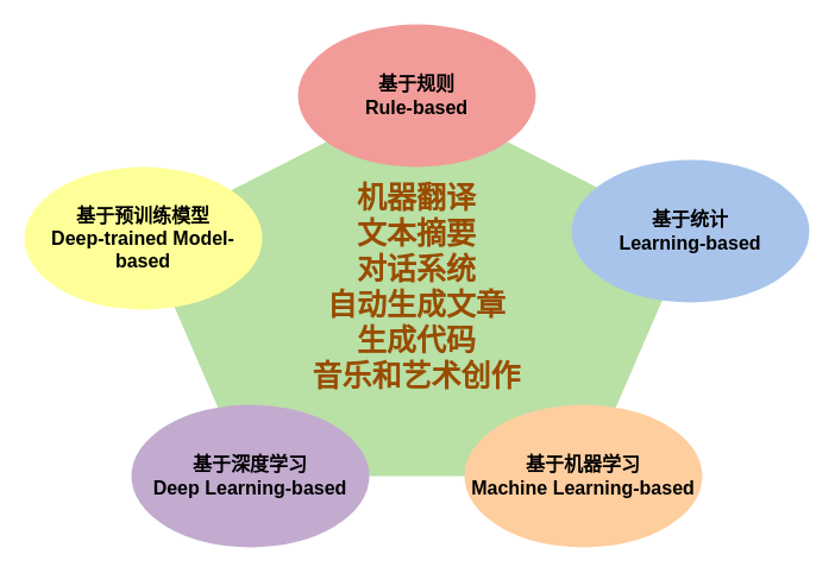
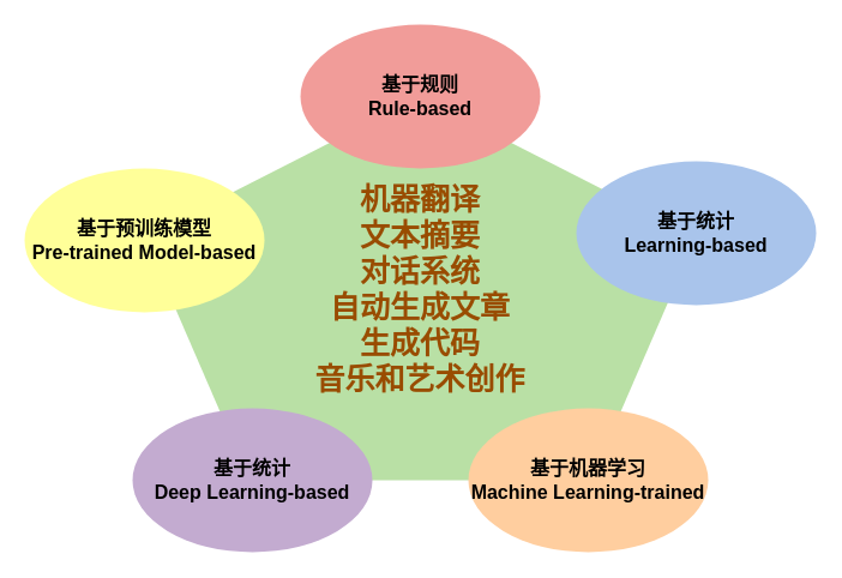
- <mxCell id="4" value="&lt;div style=&quot;font-size: 16px;&quot; data-docx-has-block-data=&quot;false&quot; data-page-id=&quot;NyPqdCKraoXz9gxNVCfcIFdnnAc&quot;&gt;&lt;div class=&quot;old-record-id-My8qdMWMOoC8kIxuiNQcSFuOnIf&quot;&gt;&lt;b&gt;基于预训练模型&lt;/b&gt;&lt;/div&gt;&lt;div class=&quot;old-record-id-My8qdMWMOoC8kIxuiNQcSFuOnIf&quot;&gt;&lt;div data-docx-has-block-data=&quot;false&quot; data-page-id=&quot;NyPqdCKraoXz9gxNVCfcIFdnnAc&quot;&gt;&lt;div class=&quot;old-record-id-My8qdMWMOoC8kIxuiNQcSFuOnIf&quot;&gt;&lt;b&gt;Deep-trained Model-based&lt;/b&gt;&lt;/div&gt;&lt;/div&gt;&lt;/div&gt;&lt;/div&gt;" style="ellipse;whiteSpace=wrap;html=1;strokeColor=none;fillColor=#FFFF99;" vertex="1" parent="1"><mxGeometry x="20" y="140" width="200" height="120" as="geometry" /></mxCell>
+ <mxCell id="4" value="&lt;div style=&quot;font-size: 16px;&quot; data-docx-has-block-data=&quot;false&quot; data-page-id=&quot;NyPqdCKraoXz9gxNVCfcIFdnnAc&quot;&gt;&lt;div class=&quot;old-record-id-My8qdMWMOoC8kIxuiNQcSFuOnIf&quot;&gt;&lt;b&gt;基于预训练模型&lt;/b&gt;&lt;/div&gt;&lt;div class=&quot;old-record-id-My8qdMWMOoC8kIxuiNQcSFuOnIf&quot;&gt;&lt;div data-docx-has-block-data=&quot;false&quot; data-page-id=&quot;NyPqdCKraoXz9gxNVCfcIFdnnAc&quot;&gt;&lt;div class=&quot;old-record-id-My8qdMWMOoC8kIxuiNQcSFuOnIf&quot;&gt;&lt;b&gt;Pre-trained Model-based&lt;/b&gt;&lt;/div&gt;&lt;/div&gt;&lt;/div&gt;&lt;/div&gt;" style="ellipse;whiteSpace=wrap;html=1;strokeColor=none;fillColor=#FFFF99;" vertex="1" parent="1"><mxGeometry x="20" y="140" width="200" height="120" as="geometry" /></mxCell>
- <mxCell id="5" value="&lt;div style=&quot;font-size: 16px;&quot; data-docx-has-block-data=&quot;false&quot; data-page-id=&quot;NyPqdCKraoXz9gxNVCfcIFdnnAc&quot;&gt;&lt;div class=&quot;old-record-id-UK0Od6mYAoyGOOx4wQGcEKMInCc&quot;&gt;&lt;b&gt;基于深度学习&lt;/b&gt;&lt;/div&gt;&lt;div class=&quot;old-record-id-UK0Od6mYAoyGOOx4wQGcEKMInCc&quot;&gt;&lt;div data-docx-has-block-data=&quot;false&quot; data-page-id=&quot;NyPqdCKraoXz9gxNVCfcIFdnnAc&quot;&gt;&lt;div class=&quot;old-record-id-UK0Od6mYAoyGOOx4wQGcEKMInCc&quot;&gt;&lt;b&gt;Deep Learning-based&lt;/b&gt;&lt;/div&gt;&lt;/div&gt;&lt;/div&gt;&lt;/div&gt;" style="ellipse;whiteSpace=wrap;html=1;strokeColor=none;fillColor=#C3ABD0;" vertex="1" parent="1"><mxGeometry x="110" y="340" width="200" height="120" as="geometry" /></mxCell>
+ <mxCell id="5" value="&lt;div style=&quot;font-size: 16px;&quot; data-docx-has-block-data=&quot;false&quot; data-page-id=&quot;NyPqdCKraoXz9gxNVCfcIFdnnAc&quot;&gt;&lt;div class=&quot;old-record-id-UK0Od6mYAoyGOOx4wQGcEKMInCc&quot;&gt;&lt;b&gt;基于统计&lt;/b&gt;&lt;/div&gt;&lt;div class=&quot;old-record-id-UK0Od6mYAoyGOOx4wQGcEKMInCc&quot;&gt;&lt;div data-docx-has-block-data=&quot;false&quot; data-page-id=&quot;NyPqdCKraoXz9gxNVCfcIFdnnAc&quot;&gt;&lt;div class=&quot;old-record-id-UK0Od6mYAoyGOOx4wQGcEKMInCc&quot;&gt;&lt;b&gt;Deep Learning-based&lt;/b&gt;&lt;/div&gt;&lt;/div&gt;&lt;/div&gt;&lt;/div&gt;" style="ellipse;whiteSpace=wrap;html=1;strokeColor=none;fillColor=#C3ABD0;" vertex="1" parent="1"><mxGeometry x="110" y="340" width="200" height="120" as="geometry" /></mxCell>
- <mxCell id="6" value="&lt;div style=&quot;font-size: 16px;&quot; data-docx-has-block-data=&quot;false&quot; data-page-id=&quot;NyPqdCKraoXz9gxNVCfcIFdnnAc&quot;&gt;&lt;div class=&quot;old-record-id-BCG8d6cW2oY2qAxI1sKcz6funfe&quot;&gt;&lt;b&gt;基于机器学习&lt;/b&gt;&lt;/div&gt;&lt;div class=&quot;old-record-id-BCG8d6cW2oY2qAxI1sKcz6funfe&quot;&gt;&lt;div data-docx-has-block-data=&quot;false&quot; data-page-id=&quot;NyPqdCKraoXz9gxNVCfcIFdnnAc&quot;&gt;&lt;div class=&quot;old-record-id-BCG8d6cW2oY2qAxI1sKcz6funfe&quot;&gt;&lt;div data-docx-has-block-data=&quot;false&quot; data-page-id=&quot;NyPqdCKraoXz9gxNVCfcIFdnnAc&quot;&gt;&lt;div class=&quot;old-record-id-BCG8d6cW2oY2qAxI1sKcz6funfe&quot;&gt;&lt;b&gt;Machine Learning-based&lt;/b&gt;&lt;/div&gt;&lt;/div&gt;&lt;/div&gt;&lt;/div&gt;&lt;/div&gt;&lt;/div&gt;" style="ellipse;whiteSpace=wrap;html=1;strokeColor=none;fillColor=#FFCE9F;" vertex="1" parent="1"><mxGeometry x="390" y="340" width="200" height="120" as="geometry" /></mxCell>
+ <mxCell id="6" value="&lt;div style=&quot;font-size: 16px;&quot; data-docx-has-block-data=&quot;false&quot; data-page-id=&quot;NyPqdCKraoXz9gxNVCfcIFdnnAc&quot;&gt;&lt;div class=&quot;old-record-id-BCG8d6cW2oY2qAxI1sKcz6funfe&quot;&gt;&lt;b&gt;基于机器学习&lt;/b&gt;&lt;/div&gt;&lt;div class=&quot;old-record-id-BCG8d6cW2oY2qAxI1sKcz6funfe&quot;&gt;&lt;div data-docx-has-block-data=&quot;false&quot; data-page-id=&quot;NyPqdCKraoXz9gxNVCfcIFdnnAc&quot;&gt;&lt;div class=&quot;old-record-id-BCG8d6cW2oY2qAxI1sKcz6funfe&quot;&gt;&lt;div data-docx-has-block-data=&quot;false&quot; data-page-id=&quot;NyPqdCKraoXz9gxNVCfcIFdnnAc&quot;&gt;&lt;div class=&quot;old-record-id-BCG8d6cW2oY2qAxI1sKcz6funfe&quot;&gt;&lt;b&gt;Machine Learning-trained&lt;/b&gt;&lt;/div&gt;&lt;/div&gt;&lt;/div&gt;&lt;/div&gt;&lt;/div&gt;&lt;/div&gt;" style="ellipse;whiteSpace=wrap;html=1;strokeColor=none;fillColor=#FFCE9F;" vertex="1" parent="1"><mxGeometry x="390" y="340" width="200" height="120" as="geometry" /></mxCell>
